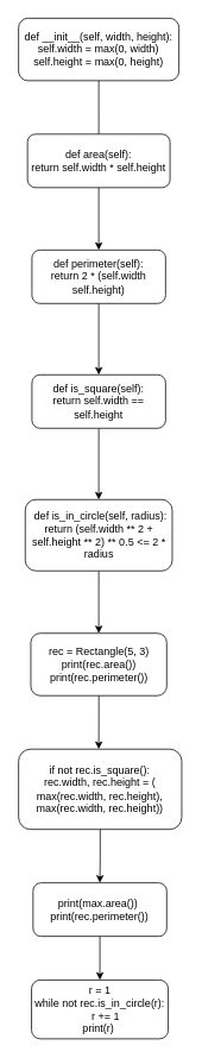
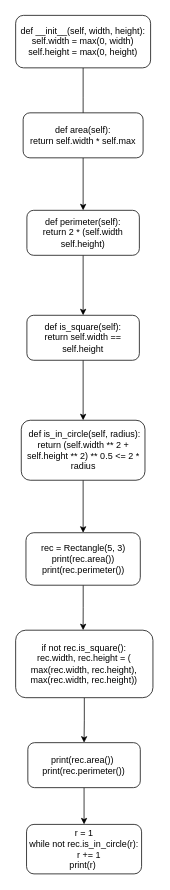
- <mxCell id="5" value="&lt;div&gt;def area(self):&lt;/div&gt;&lt;div&gt;return self.width * self.height&lt;/div&gt;" style="rounded=1;whiteSpace=wrap;html=1;fontSize=12;glass=0;strokeWidth=1;shadow=0;" vertex="1" parent="1"><mxGeometry x="30" y="150" width="160" height="60" as="geometry" /></mxCell>
+ <mxCell id="5" value="&lt;div&gt;def area(self):&lt;/div&gt;&lt;div&gt;return self.width * self.max&lt;/div&gt;" style="rounded=1;whiteSpace=wrap;html=1;fontSize=12;glass=0;strokeWidth=1;shadow=0;" vertex="1" parent="1"><mxGeometry x="30" y="150" width="160" height="60" as="geometry" /></mxCell>
- <mxCell id="17" value="print(max.area())&amp;nbsp;&lt;br&gt;&lt;div&gt;print(rec.perimeter())&lt;br&gt;&lt;/div&gt;" style="rounded=1;whiteSpace=wrap;html=1;fontSize=12;glass=0;strokeWidth=1;shadow=0;" vertex="1" parent="1"><mxGeometry x="36.25" y="990" width="150" height="60" as="geometry" /></mxCell>
+ <mxCell id="17" value="print(rec.area())&amp;nbsp;&lt;br&gt;&lt;div&gt;print(rec.perimeter())&lt;br&gt;&lt;/div&gt;" style="rounded=1;whiteSpace=wrap;html=1;fontSize=12;glass=0;strokeWidth=1;shadow=0;" vertex="1" parent="1"><mxGeometry x="36.25" y="990" width="150" height="60" as="geometry" /></mxCell>
